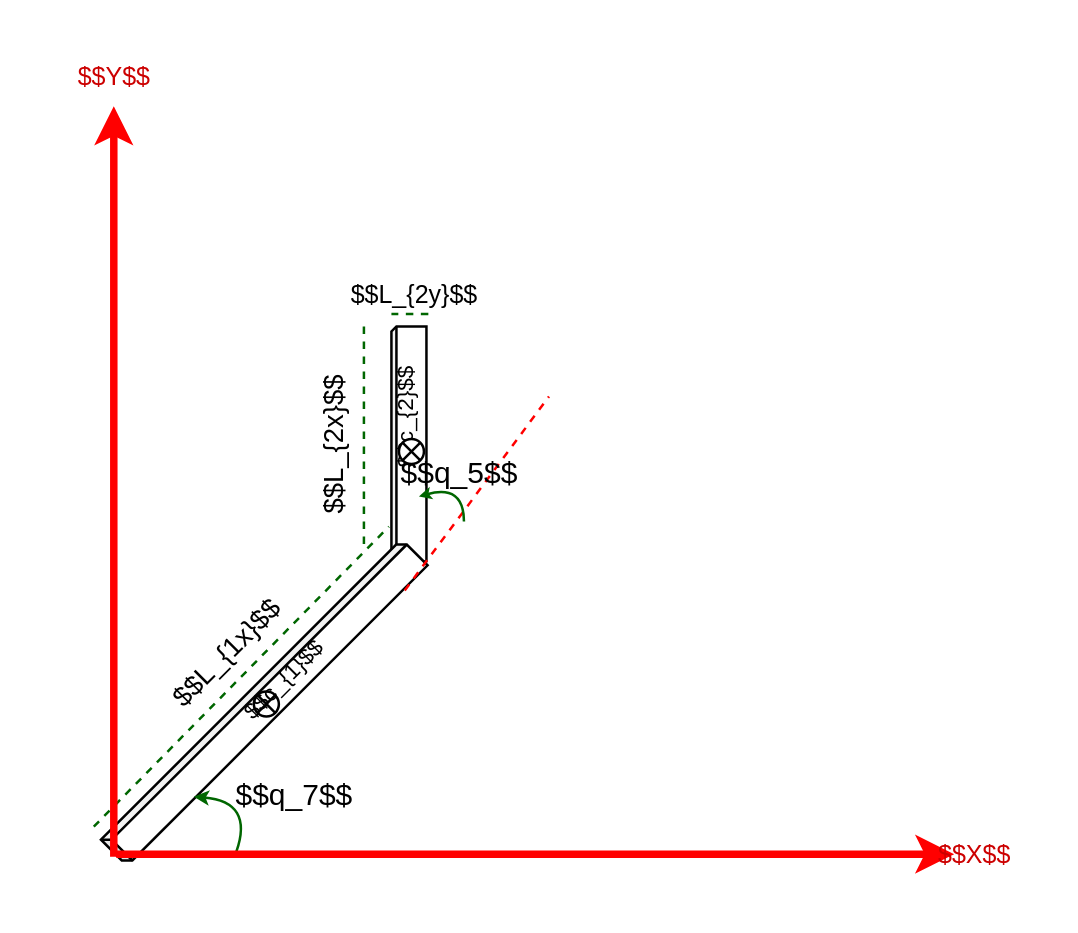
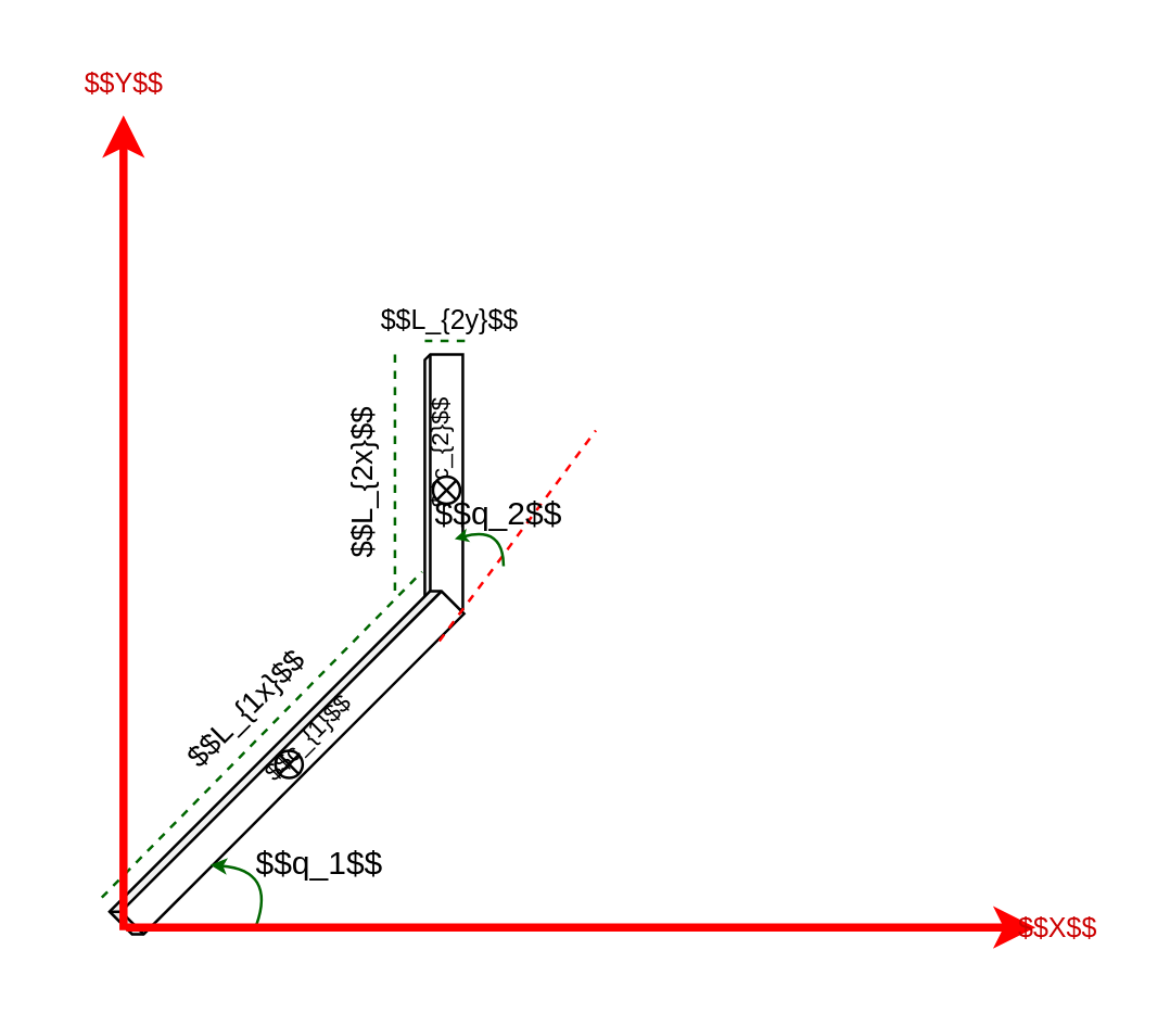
- <mxCell id="11" value="$$q_5$$" style="text;html=1;align=center;verticalAlign=middle;resizable=0;points=[];autosize=1;strokeColor=none;fillColor=none;" vertex="1" parent="1"><mxGeometry x="153" y="179" width="60" height="20" as="geometry" /></mxCell>
+ <mxCell id="11" value="$$q_2$$" style="text;html=1;align=center;verticalAlign=middle;resizable=0;points=[];autosize=1;strokeColor=none;fillColor=none;" vertex="1" parent="1"><mxGeometry x="153" y="179" width="60" height="20" as="geometry" /></mxCell>
- <mxCell id="5" value="$$q_7$$" style="text;html=1;align=center;verticalAlign=middle;resizable=0;points=[];autosize=1;strokeColor=none;fillColor=none;" vertex="1" parent="1"><mxGeometry x="87" y="308" width="60" height="20" as="geometry" /></mxCell>
+ <mxCell id="5" value="$$q_1$$" style="text;html=1;align=center;verticalAlign=middle;resizable=0;points=[];autosize=1;strokeColor=none;fillColor=none;" vertex="1" parent="1"><mxGeometry x="87" y="308" width="60" height="20" as="geometry" /></mxCell>
